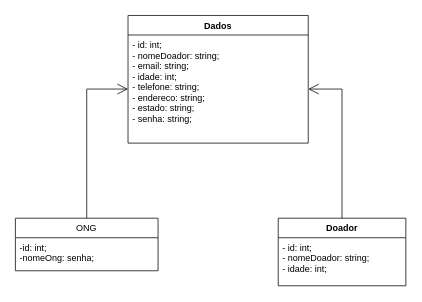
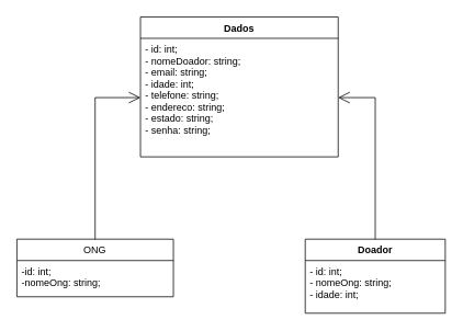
- <mxCell id="6" value="-id: int;&#10;-nomeOng: senha;&#10;" style="text;strokeColor=none;fillColor=none;align=left;verticalAlign=top;spacingLeft=4;spacingRight=4;overflow=hidden;rotatable=0;points=[[0,0.5],[1,0.5]];portConstraint=eastwest;" parent="5" vertex="1"><mxGeometry y="26" width="190" height="44" as="geometry" /></mxCell>
+ <mxCell id="6" value="-id: int;&#10;-nomeOng: string;&#10;" style="text;strokeColor=none;fillColor=none;align=left;verticalAlign=top;spacingLeft=4;spacingRight=4;overflow=hidden;rotatable=0;points=[[0,0.5],[1,0.5]];portConstraint=eastwest;" parent="5" vertex="1"><mxGeometry y="26" width="190" height="44" as="geometry" /></mxCell>
- <mxCell id="4" value="- id: int;&#10;- nomeDoador: string;&#10;- idade: int;" style="text;strokeColor=none;fillColor=none;align=left;verticalAlign=top;spacingLeft=4;spacingRight=4;overflow=hidden;rotatable=0;points=[[0,0.5],[1,0.5]];portConstraint=eastwest;" parent="3" vertex="1"><mxGeometry y="26" width="170" height="64" as="geometry" /></mxCell>
+ <mxCell id="4" value="- id: int;&#10;- nomeOng: string;&#10;- idade: int;" style="text;strokeColor=none;fillColor=none;align=left;verticalAlign=top;spacingLeft=4;spacingRight=4;overflow=hidden;rotatable=0;points=[[0,0.5],[1,0.5]];portConstraint=eastwest;" parent="3" vertex="1"><mxGeometry y="26" width="170" height="64" as="geometry" /></mxCell>
